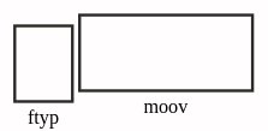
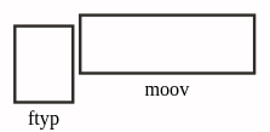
- <mxCell id="2" value="moov" style="rounded=0;whiteSpace=wrap;html=1;strokeColor=#2D2926;fillColor=none;strokeWidth=4;fontFamily=Hack;labelBackgroundColor=none;labelPosition=center;verticalLabelPosition=bottom;align=center;verticalAlign=top;fontSize=27;fontStyle=0" parent="1" vertex="1"><mxGeometry x="110" y="20" width="240" height="105" as="geometry" /></mxCell>
+ <mxCell id="2" value="moov" style="rounded=0;whiteSpace=wrap;html=1;strokeColor=#2D2926;fillColor=none;strokeWidth=4;fontFamily=Hack;labelBackgroundColor=none;labelPosition=center;verticalLabelPosition=bottom;align=center;verticalAlign=top;fontSize=27;fontStyle=0" parent="1" vertex="1"><mxGeometry x="110" y="20" width="240" height="80" as="geometry" /></mxCell>
